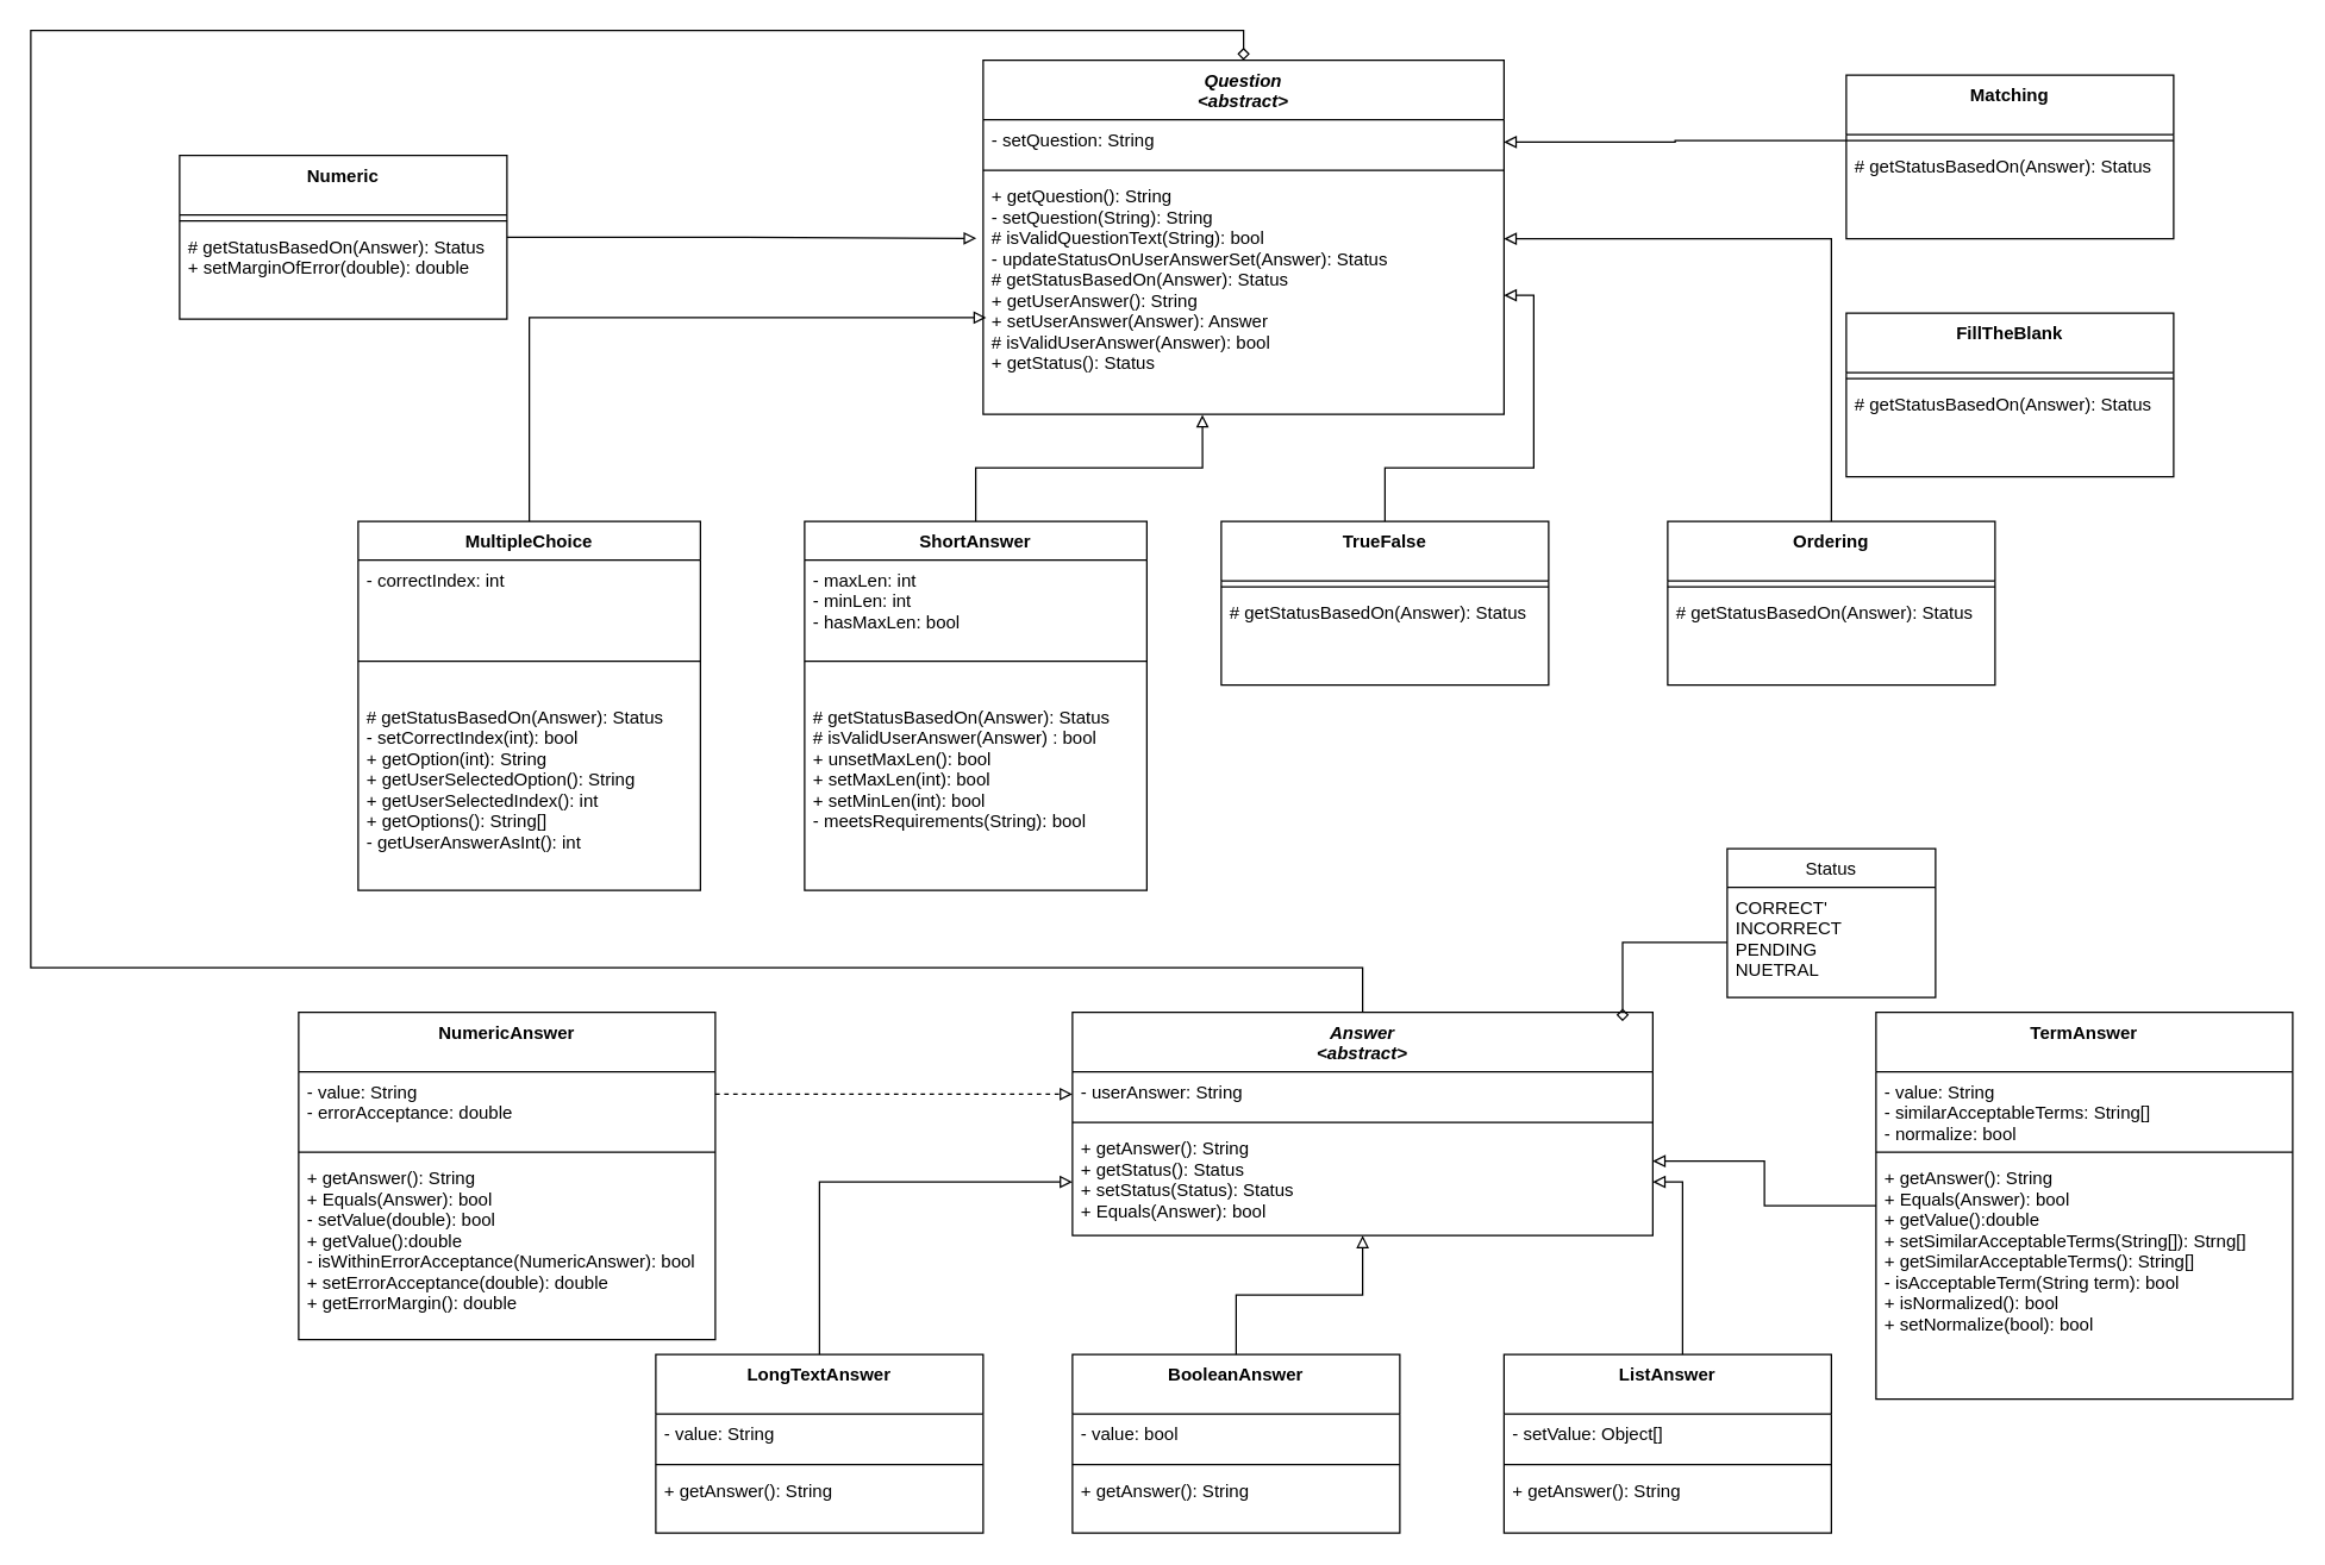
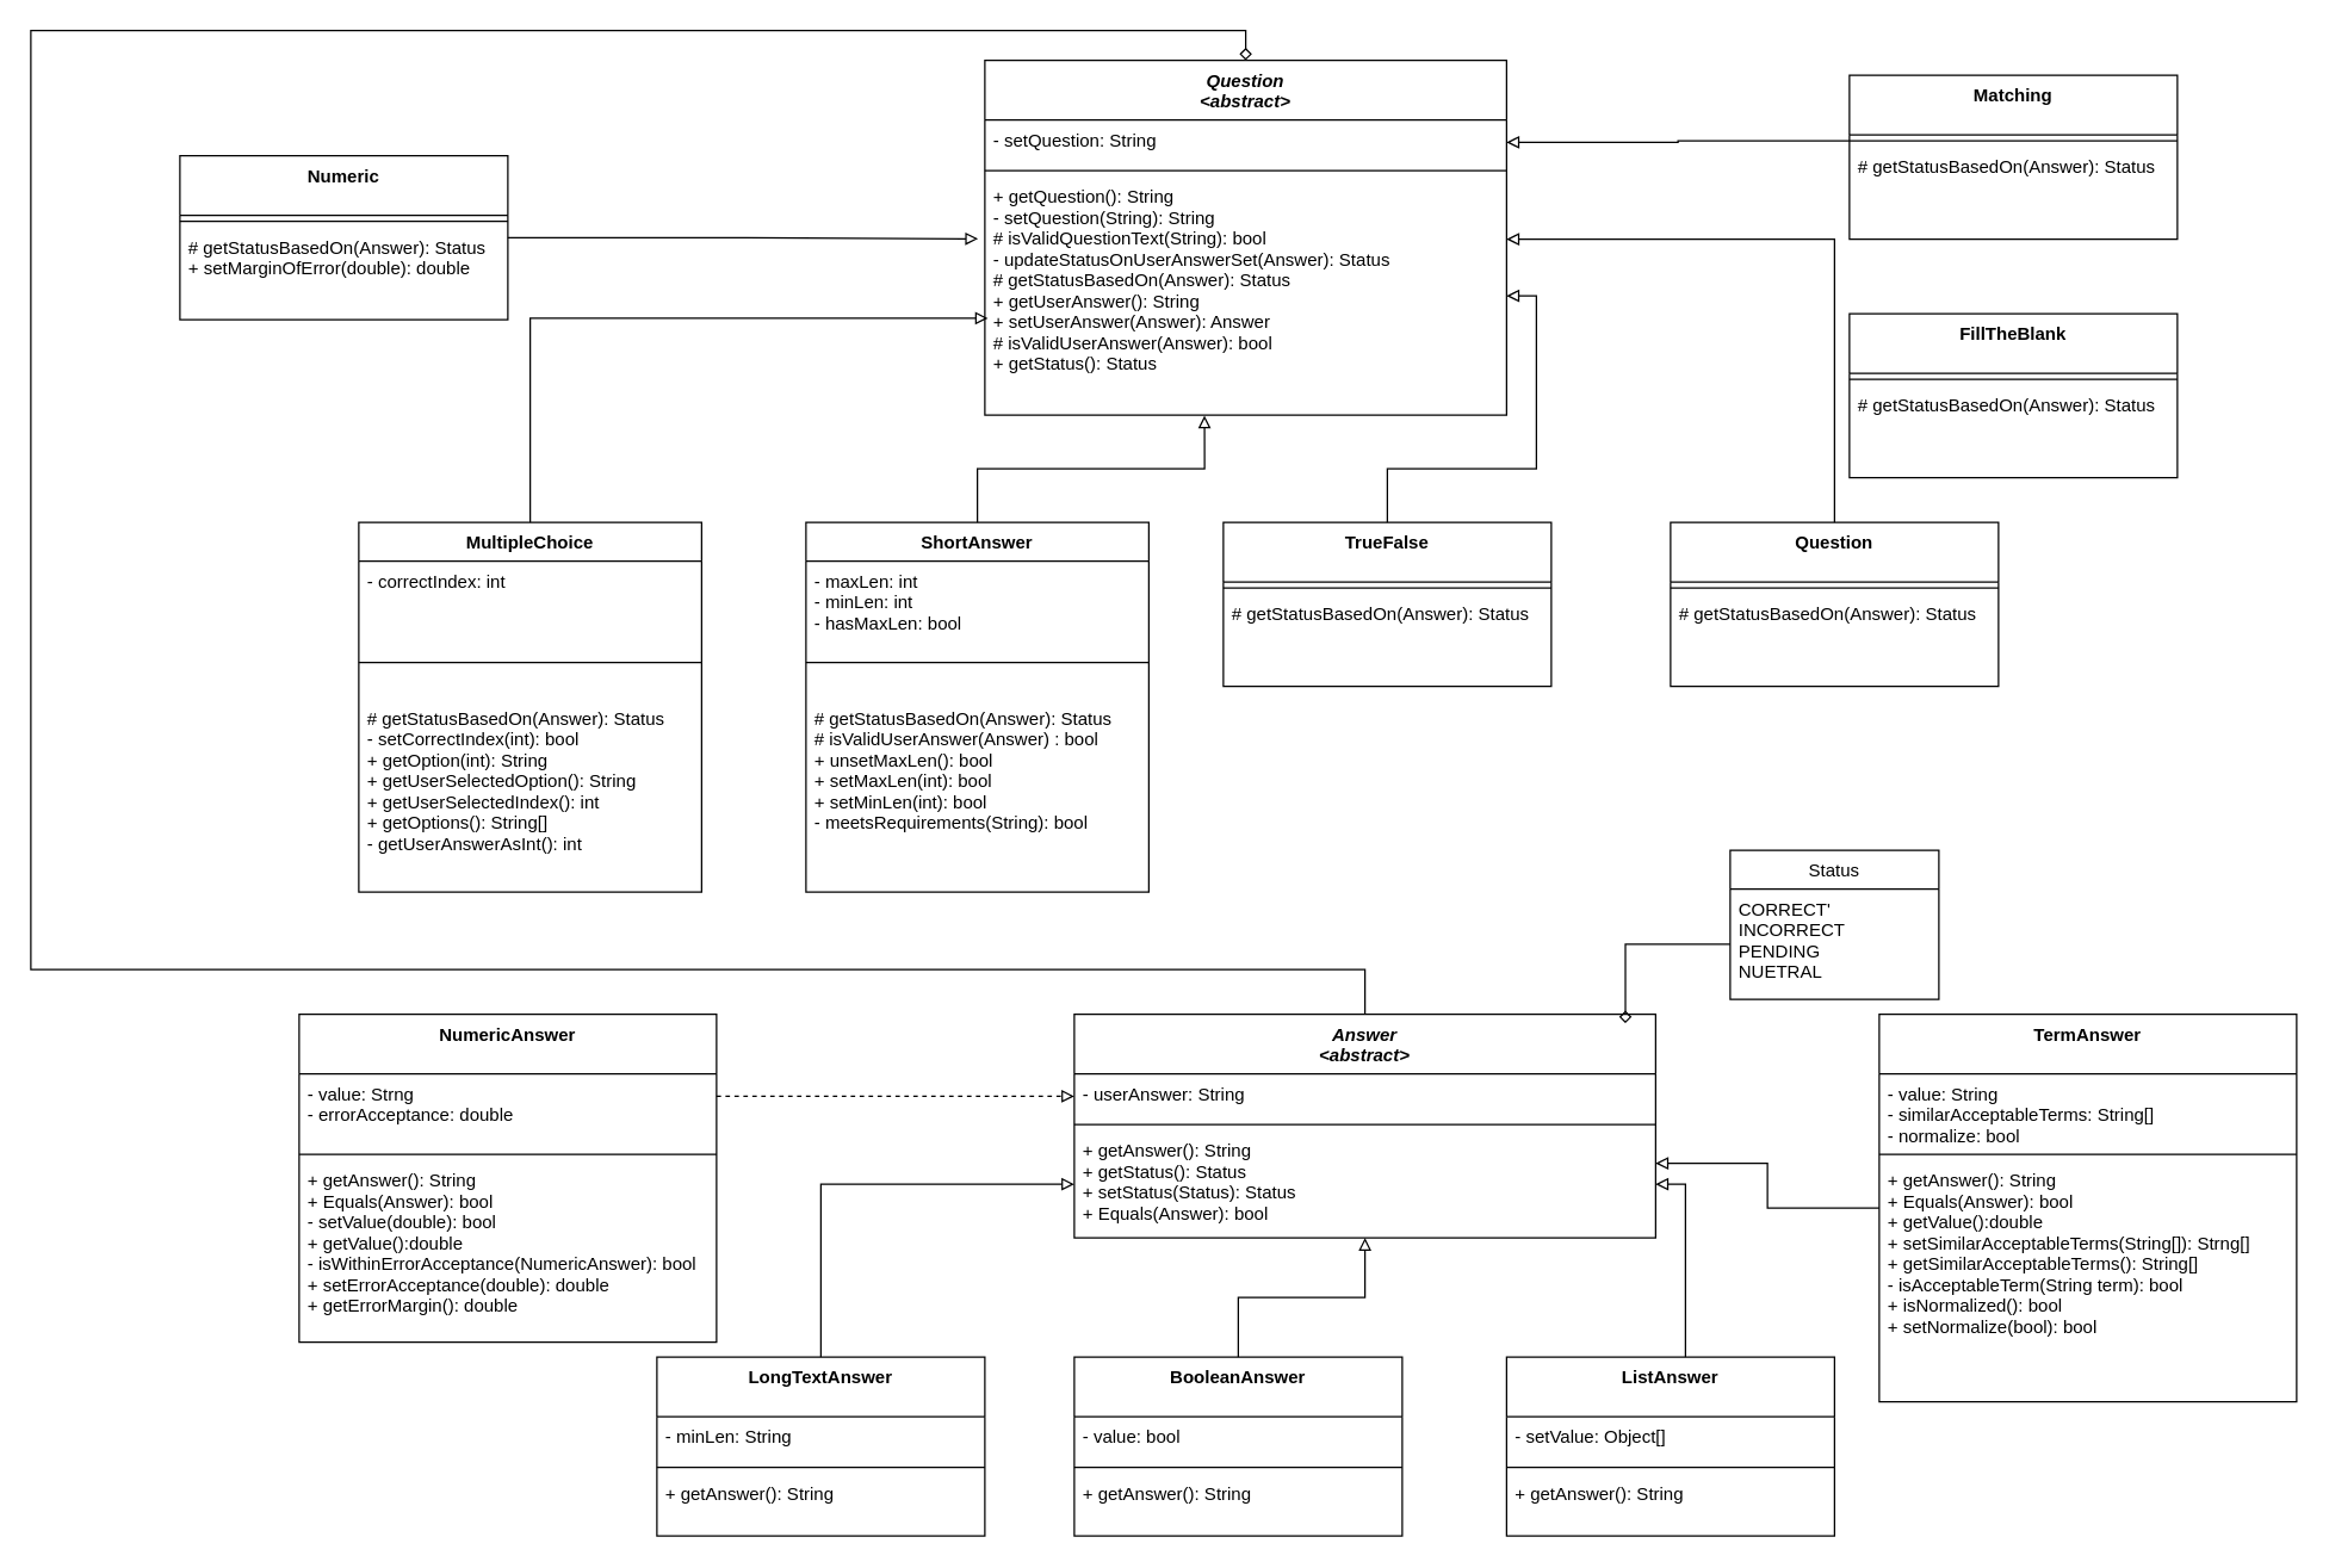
- <mxCell id="16" value="Ordering" style="swimlane;fontStyle=1;align=center;verticalAlign=top;childLayout=stackLayout;horizontal=1;startSize=40;horizontalStack=0;resizeParent=1;resizeParentMax=0;resizeLast=0;collapsible=1;marginBottom=0;" vertex="1" parent="1"><mxGeometry x="1120" y="350" width="220" height="110" as="geometry" /></mxCell>
+ <mxCell id="16" value="Question" style="swimlane;fontStyle=1;align=center;verticalAlign=top;childLayout=stackLayout;horizontal=1;startSize=40;horizontalStack=0;resizeParent=1;resizeParentMax=0;resizeLast=0;collapsible=1;marginBottom=0;" vertex="1" parent="1"><mxGeometry x="1120" y="350" width="220" height="110" as="geometry" /></mxCell>
- <mxCell id="57" value="- value: String&#10;- errorAcceptance: double" style="text;strokeColor=none;fillColor=none;align=left;verticalAlign=top;spacingLeft=4;spacingRight=4;overflow=hidden;rotatable=0;points=[[0,0.5],[1,0.5]];portConstraint=eastwest;" vertex="1" parent="56"><mxGeometry y="40" width="280" height="50" as="geometry" /></mxCell>
+ <mxCell id="57" value="- value: Strng&#10;- errorAcceptance: double" style="text;strokeColor=none;fillColor=none;align=left;verticalAlign=top;spacingLeft=4;spacingRight=4;overflow=hidden;rotatable=0;points=[[0,0.5],[1,0.5]];portConstraint=eastwest;" vertex="1" parent="56"><mxGeometry y="40" width="280" height="50" as="geometry" /></mxCell>
- <mxCell id="52" value="- value: String" style="text;strokeColor=none;fillColor=none;align=left;verticalAlign=top;spacingLeft=4;spacingRight=4;overflow=hidden;rotatable=0;points=[[0,0.5],[1,0.5]];portConstraint=eastwest;" vertex="1" parent="51"><mxGeometry y="40" width="220" height="30" as="geometry" /></mxCell>
+ <mxCell id="52" value="- minLen: String" style="text;strokeColor=none;fillColor=none;align=left;verticalAlign=top;spacingLeft=4;spacingRight=4;overflow=hidden;rotatable=0;points=[[0,0.5],[1,0.5]];portConstraint=eastwest;" vertex="1" parent="51"><mxGeometry y="40" width="220" height="30" as="geometry" /></mxCell>
